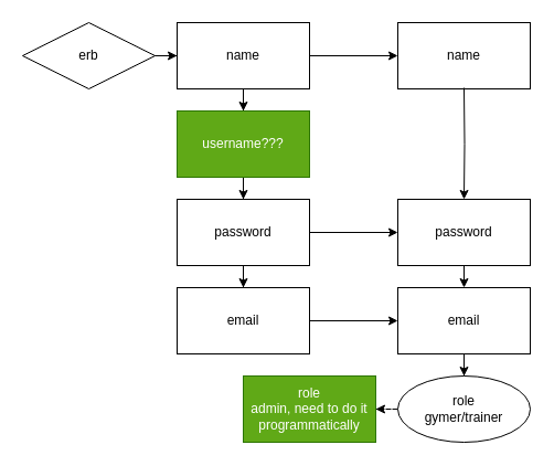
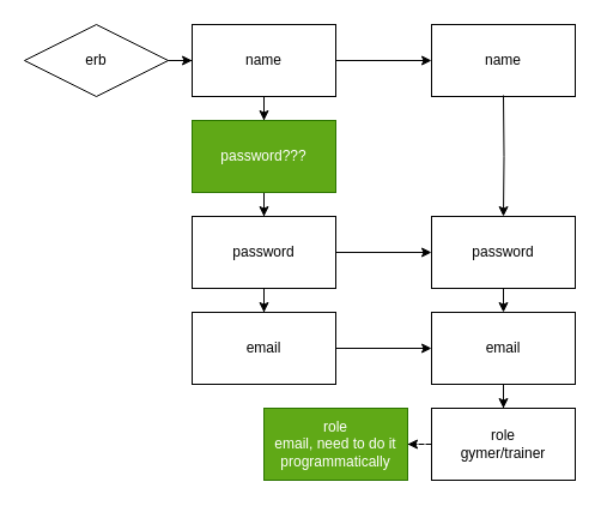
- <mxCell id="8" value="username???" style="rounded=0;whiteSpace=wrap;html=1;fillColor=#60a917;fontColor=#ffffff;strokeColor=#2D7600;" vertex="1" parent="1"><mxGeometry x="160" y="100" width="120" height="60" as="geometry" /></mxCell>
+ <mxCell id="8" value="password???" style="rounded=0;whiteSpace=wrap;html=1;fillColor=#60a917;fontColor=#ffffff;strokeColor=#2D7600;" vertex="1" parent="1"><mxGeometry x="160" y="100" width="120" height="60" as="geometry" /></mxCell>
- <mxCell id="22" value="role&lt;div&gt;admin, need to do it programmatically&lt;/div&gt;" style="rounded=0;whiteSpace=wrap;html=1;fillColor=#60a917;fontColor=#ffffff;strokeColor=#2D7600;" vertex="1" parent="1"><mxGeometry x="220" y="340" width="120" height="60" as="geometry" /></mxCell>
+ <mxCell id="22" value="role&lt;div&gt;email, need to do it programmatically&lt;/div&gt;" style="rounded=0;whiteSpace=wrap;html=1;fillColor=#60a917;fontColor=#ffffff;strokeColor=#2D7600;" vertex="1" parent="1"><mxGeometry x="220" y="340" width="120" height="60" as="geometry" /></mxCell>
- <mxCell id="21" value="role&lt;div&gt;gymer/trainer&lt;/div&gt;" style="ellipse;whiteSpace=wrap;html=1;" vertex="1" parent="1"><mxGeometry x="360" y="340" width="120" height="60" as="geometry" /></mxCell>
+ <mxCell id="21" value="role&lt;div&gt;gymer/trainer&lt;/div&gt;" style="rounded=0;whiteSpace=wrap;html=1;" vertex="1" parent="1"><mxGeometry x="360" y="340" width="120" height="60" as="geometry" /></mxCell>
